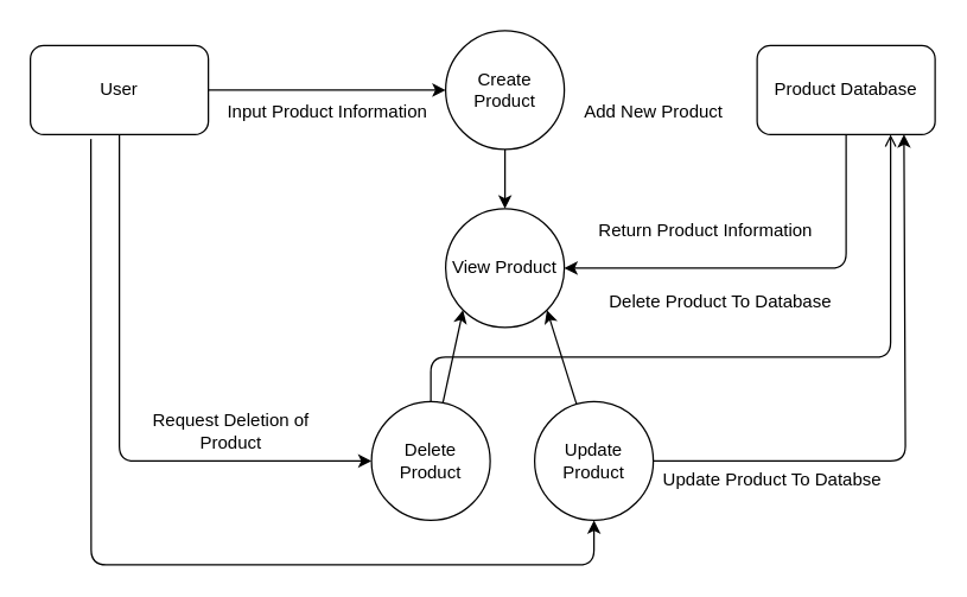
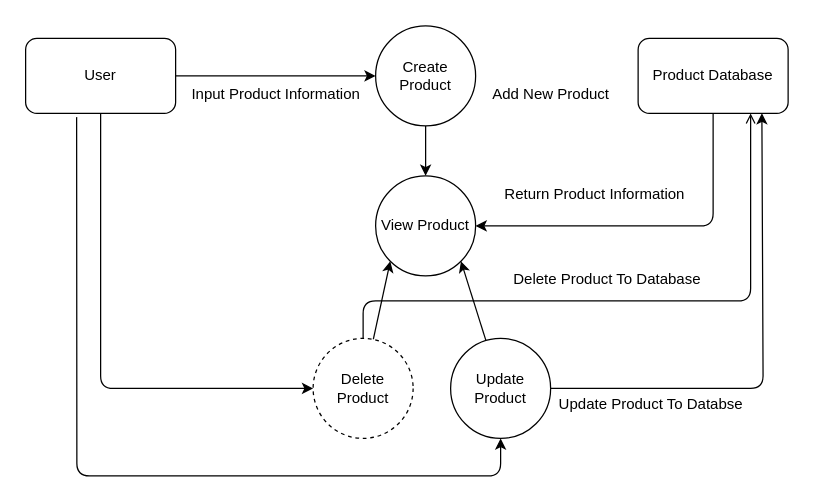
- <mxCell id="20" value="Delete Product To Database" style="text;html=1;align=center;verticalAlign=middle;resizable=0;points=[];autosize=1;strokeColor=none;fillColor=none;" vertex="1" parent="1"><mxGeometry x="400" y="188" width="170" height="30" as="geometry" /></mxCell>
+ <mxCell id="20" value="Delete Product To Database" style="text;html=1;align=center;verticalAlign=middle;resizable=0;points=[];autosize=1;strokeColor=none;fillColor=none;" vertex="1" parent="1"><mxGeometry x="400" y="208" width="170" height="30" as="geometry" /></mxCell>
- <mxCell id="22" value="Request Deletion of&lt;br&gt;Product" style="text;html=1;align=center;verticalAlign=middle;resizable=0;points=[];autosize=1;strokeColor=none;fillColor=none;" vertex="1" parent="1"><mxGeometry x="90" y="270" width="130" height="40" as="geometry" /></mxCell>
- <mxCell id="19" value="Delete Product" style="ellipse;whiteSpace=wrap;html=1;aspect=fixed;" vertex="1" parent="1"><mxGeometry x="250" y="270" width="80" height="80" as="geometry" /></mxCell>
+ <mxCell id="19" value="Delete Product" style="ellipse;whiteSpace=wrap;html=1;aspect=fixed;dashed=1;" vertex="1" parent="1"><mxGeometry x="250" y="270" width="80" height="80" as="geometry" /></mxCell>
